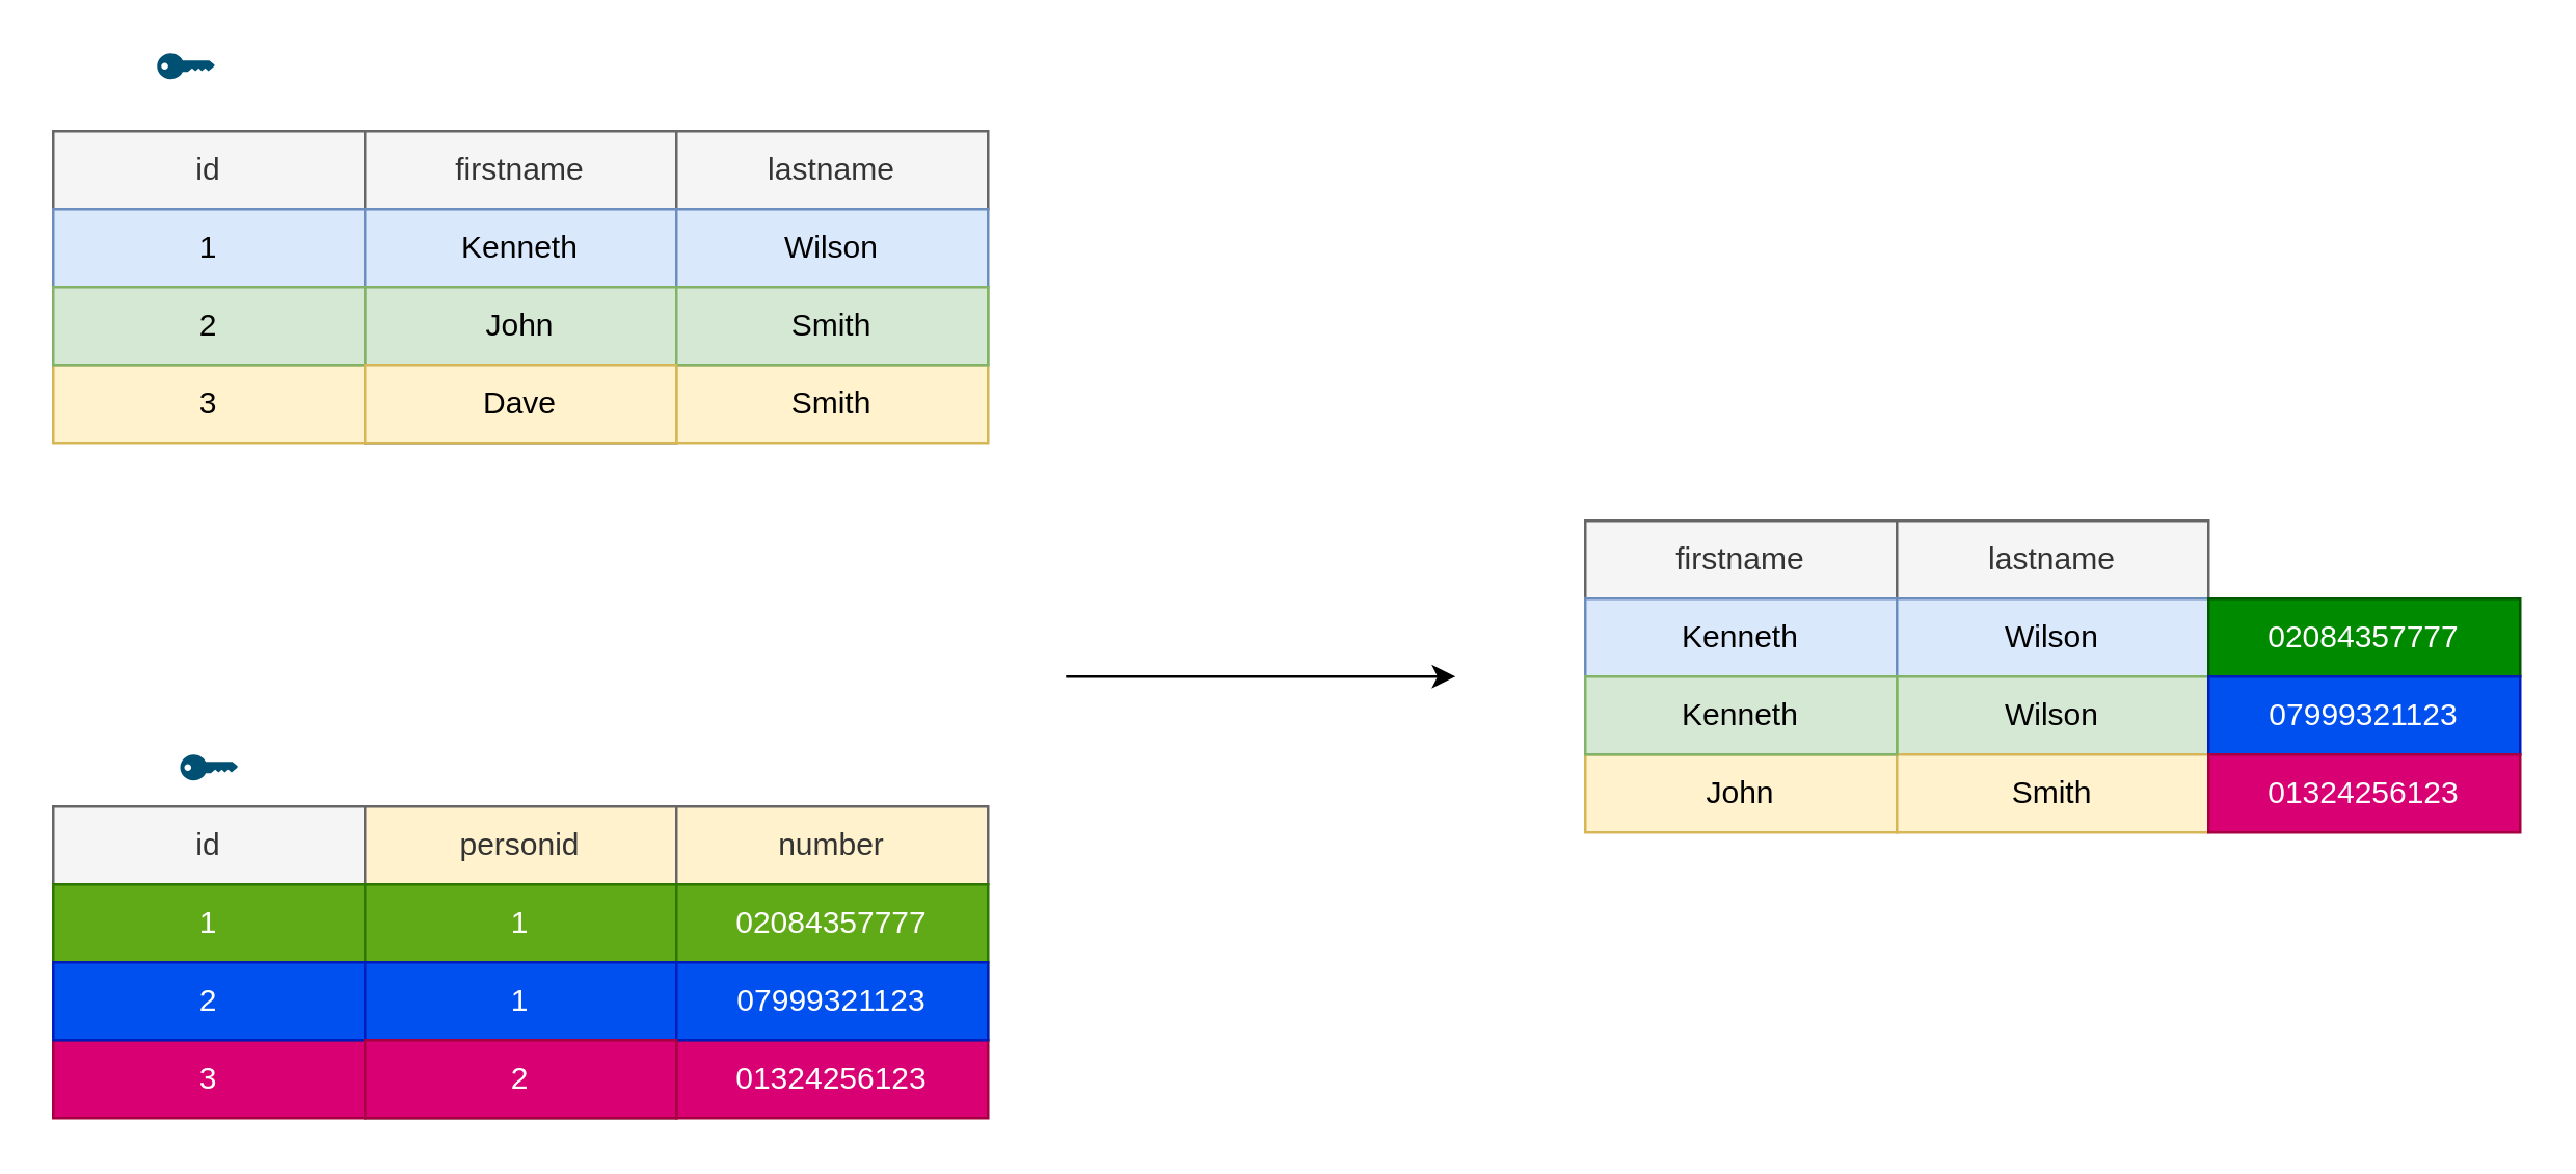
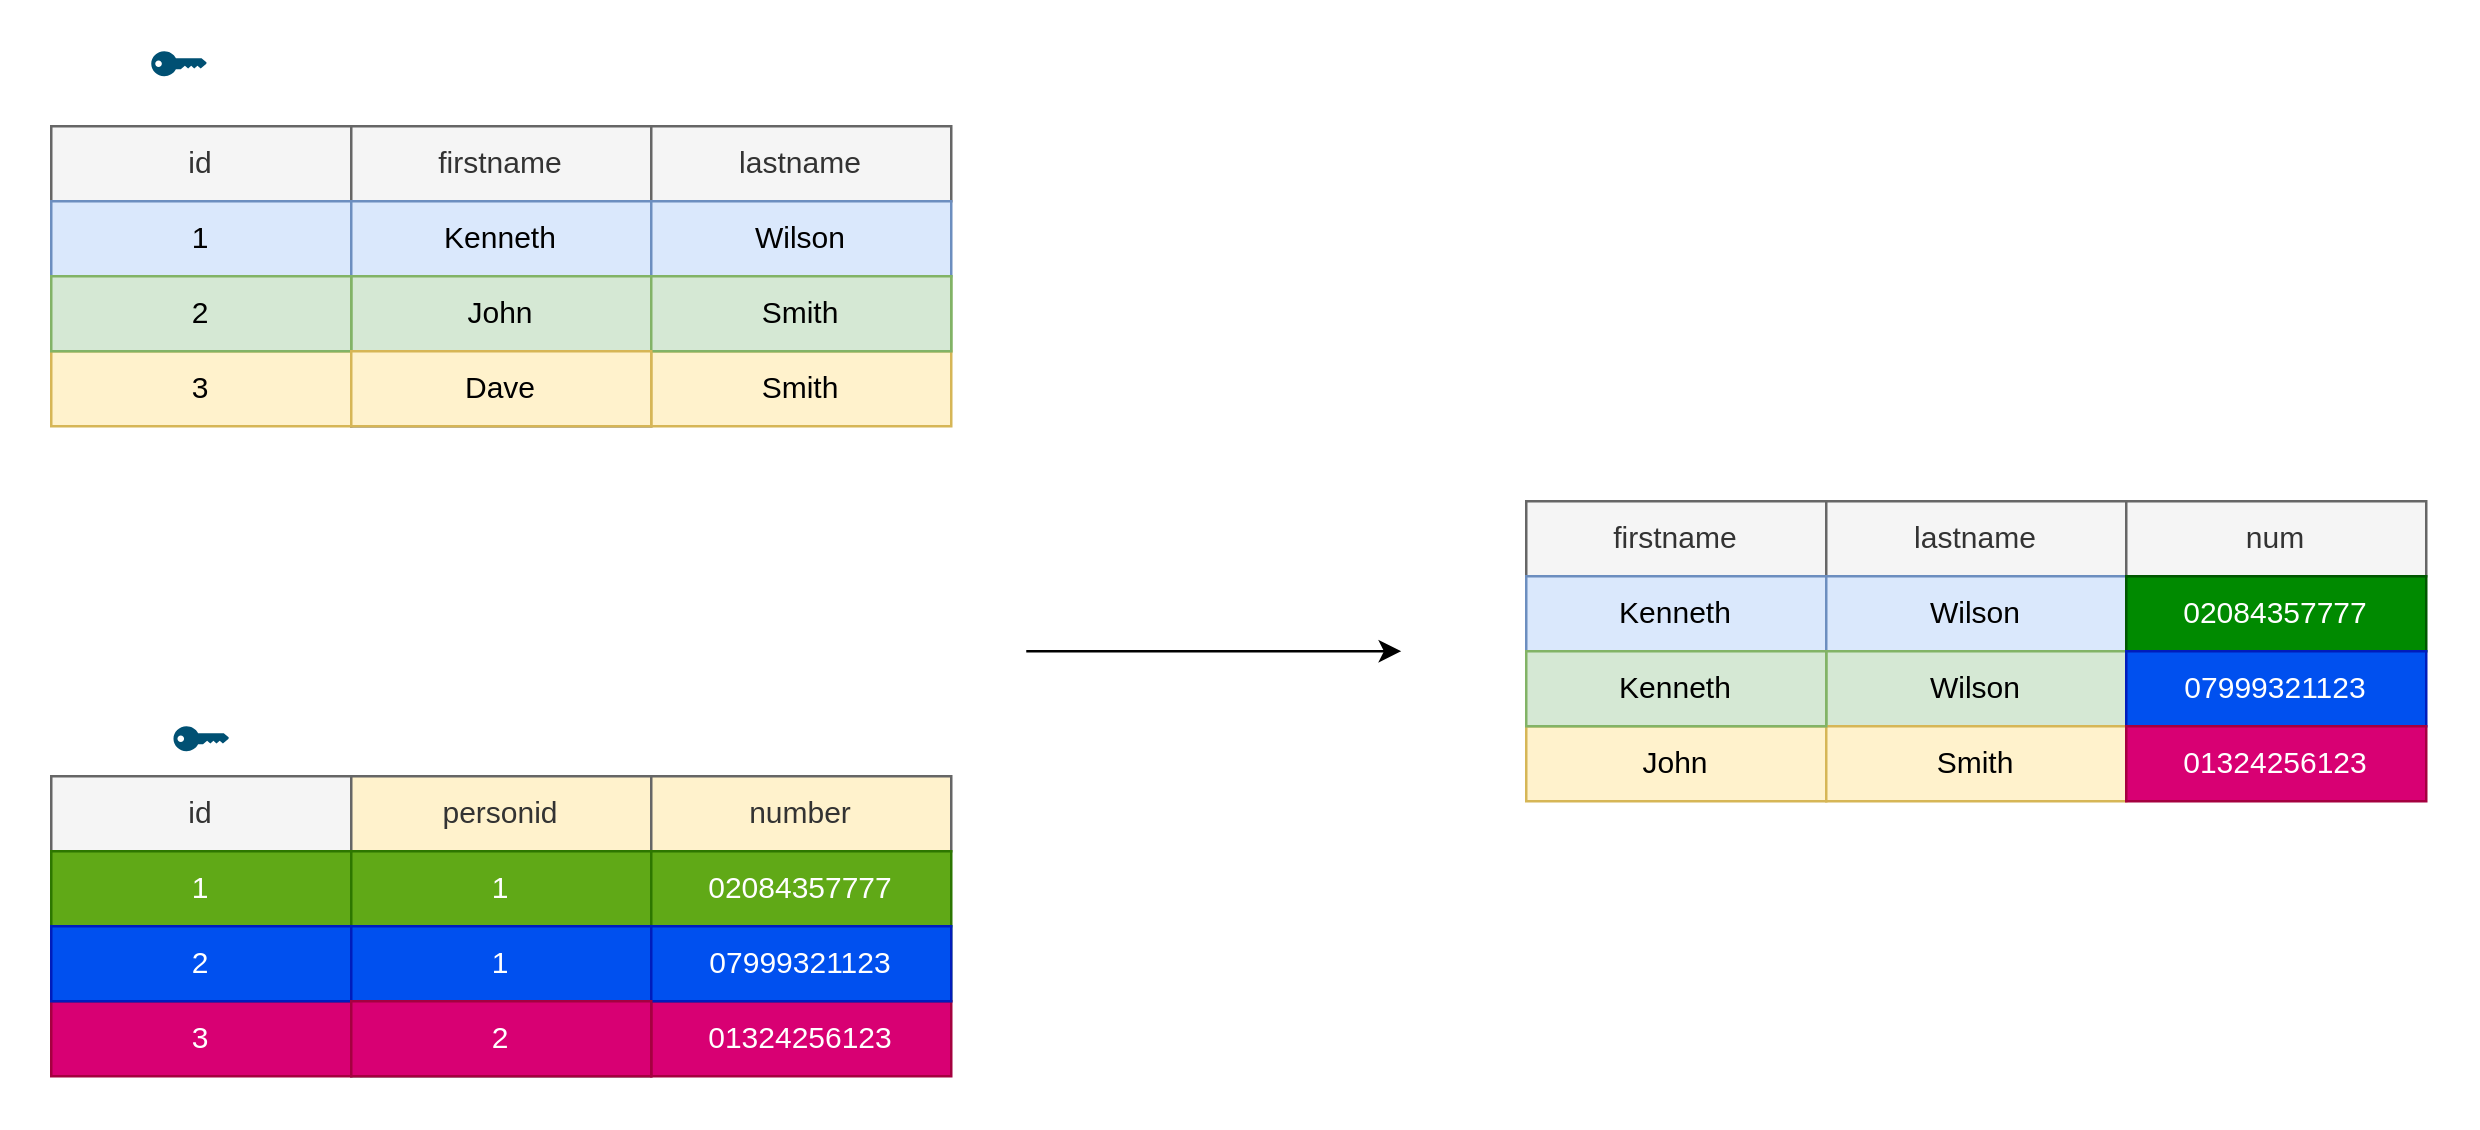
+ <mxCell id="35" value="num" style="rounded=0;whiteSpace=wrap;html=1;fillColor=#f5f5f5;strokeColor=#666666;fontColor=#333333;" vertex="1" parent="1"><mxGeometry x="850" y="200" width="120" height="30" as="geometry" /></mxCell>
